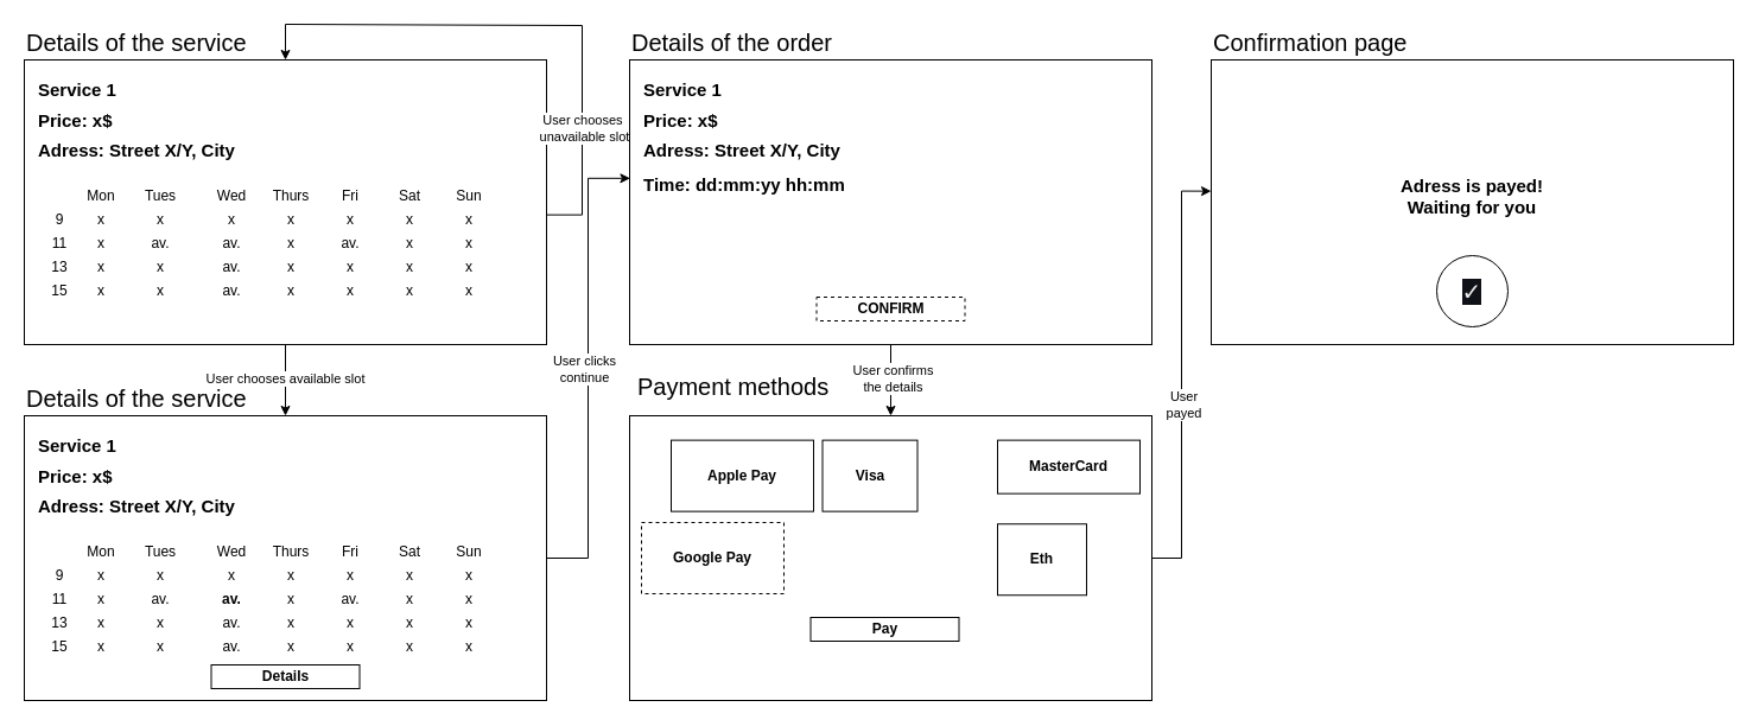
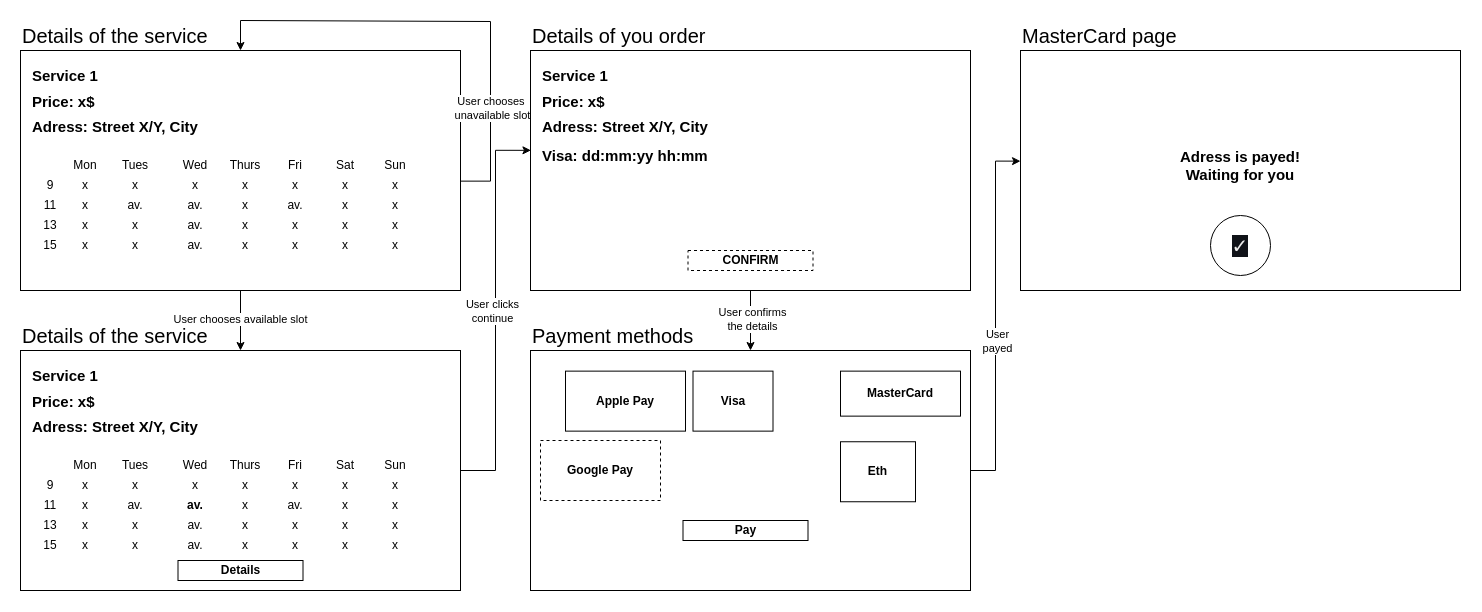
- <mxCell id="98" value="&lt;font style=&quot;font-size: 20px;&quot;&gt;Details of the order&lt;/font&gt;" style="text;html=1;align=left;verticalAlign=middle;whiteSpace=wrap;rounded=0;" vertex="1" parent="1"><mxGeometry x="530" y="20" width="200" height="30" as="geometry" /></mxCell>
+ <mxCell id="98" value="&lt;font style=&quot;font-size: 20px;&quot;&gt;Details of you order&lt;/font&gt;" style="text;html=1;align=left;verticalAlign=middle;whiteSpace=wrap;rounded=0;" vertex="1" parent="1"><mxGeometry x="530" y="20" width="200" height="30" as="geometry" /></mxCell>
- <mxCell id="117" value="&lt;span style=&quot;font-size: 20px;&quot;&gt;Confirmation page&lt;/span&gt;" style="text;html=1;align=left;verticalAlign=middle;whiteSpace=wrap;rounded=0;" vertex="1" parent="1"><mxGeometry x="1020" y="20" width="200" height="30" as="geometry" /></mxCell>
+ <mxCell id="117" value="&lt;span style=&quot;font-size: 20px;&quot;&gt;MasterCard page&lt;/span&gt;" style="text;html=1;align=left;verticalAlign=middle;whiteSpace=wrap;rounded=0;" vertex="1" parent="1"><mxGeometry x="1020" y="20" width="200" height="30" as="geometry" /></mxCell>
- <mxCell id="103" value="&lt;span style=&quot;font-size: 15px;&quot;&gt;&lt;b&gt;Time: dd:mm:yy hh:mm&lt;/b&gt;&lt;/span&gt;" style="text;html=1;align=left;verticalAlign=middle;whiteSpace=wrap;rounded=0;" vertex="1" parent="1"><mxGeometry x="540" y="140" width="220" height="30" as="geometry" /></mxCell>
+ <mxCell id="103" value="&lt;span style=&quot;font-size: 15px;&quot;&gt;&lt;b&gt;Visa: dd:mm:yy hh:mm&lt;/b&gt;&lt;/span&gt;" style="text;html=1;align=left;verticalAlign=middle;whiteSpace=wrap;rounded=0;" vertex="1" parent="1"><mxGeometry x="540" y="140" width="220" height="30" as="geometry" /></mxCell>
- <mxCell id="108" value="&lt;font style=&quot;font-size: 20px;&quot;&gt;Payment methods&lt;/font&gt;" style="text;html=1;align=left;verticalAlign=middle;whiteSpace=wrap;rounded=0;" vertex="1" parent="1"><mxGeometry x="535" y="310" width="200" height="30" as="geometry" /></mxCell>
+ <mxCell id="108" value="&lt;font style=&quot;font-size: 20px;&quot;&gt;Payment methods&lt;/font&gt;" style="text;html=1;align=left;verticalAlign=middle;whiteSpace=wrap;rounded=0;" vertex="1" parent="1"><mxGeometry x="530" y="320" width="200" height="30" as="geometry" /></mxCell>
